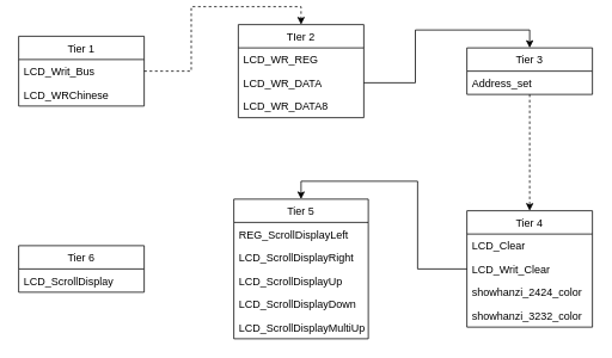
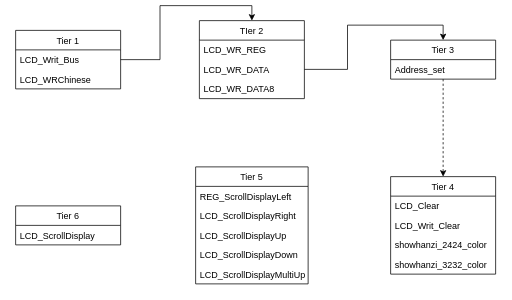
- <mxCell id="26" style="edgeStyle=orthogonalEdgeStyle;rounded=0;orthogonalLoop=1;jettySize=auto;html=1;exitX=1;exitY=0.5;exitDx=0;exitDy=0;entryX=0.5;entryY=0;entryDx=0;entryDy=0;dashed=1;" parent="1" source="21" target="2" edge="1"><mxGeometry relative="1" as="geometry" /></mxCell>
+ <mxCell id="26" style="edgeStyle=orthogonalEdgeStyle;rounded=0;orthogonalLoop=1;jettySize=auto;html=1;exitX=1;exitY=0.5;exitDx=0;exitDy=0;entryX=0.5;entryY=0;entryDx=0;entryDy=0;" parent="1" source="21" target="2" edge="1"><mxGeometry relative="1" as="geometry" /></mxCell>
- <mxCell id="27" style="edgeStyle=orthogonalEdgeStyle;rounded=0;orthogonalLoop=1;jettySize=auto;html=1;exitX=0;exitY=0.5;exitDx=0;exitDy=0;entryX=0.5;entryY=0;entryDx=0;entryDy=0;" parent="1" source="8" target="14" edge="1"><mxGeometry relative="1" as="geometry" /></mxCell>
